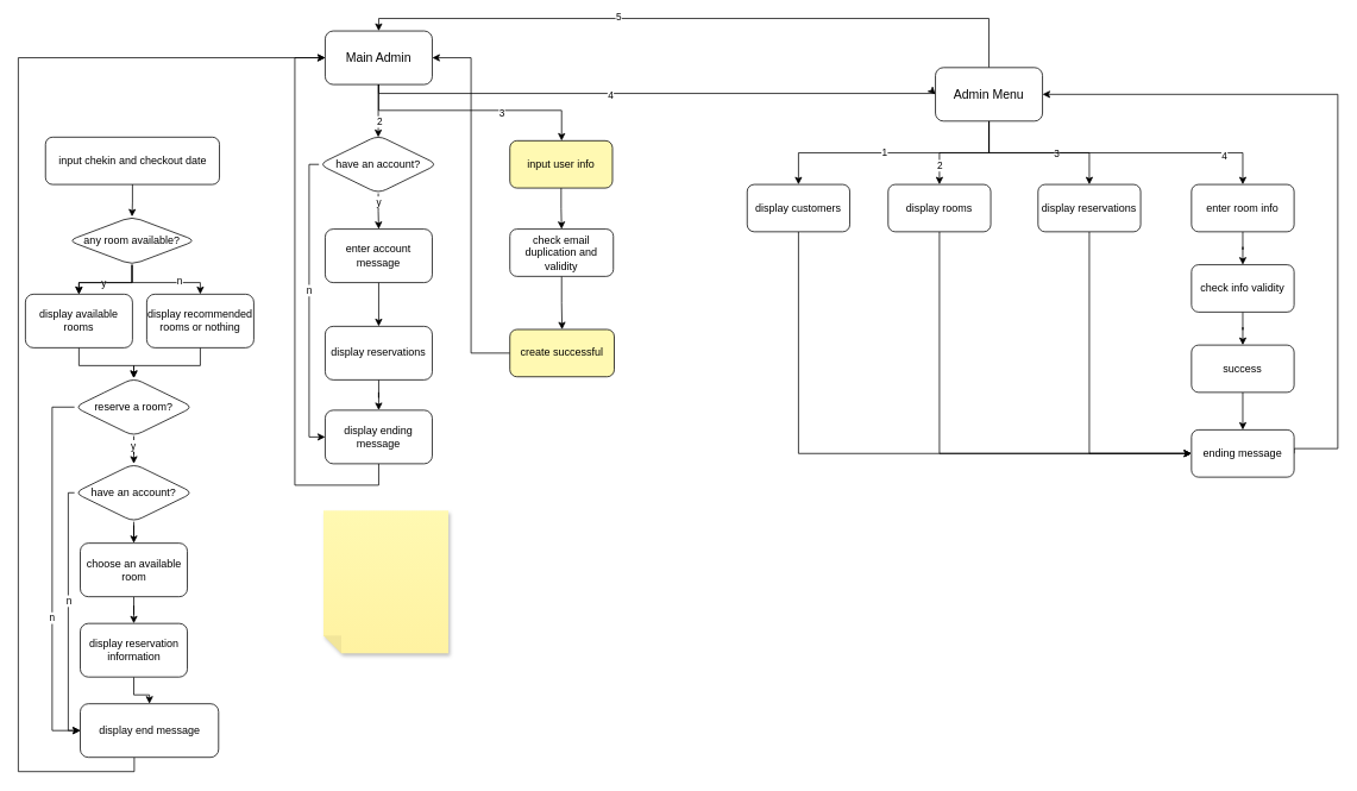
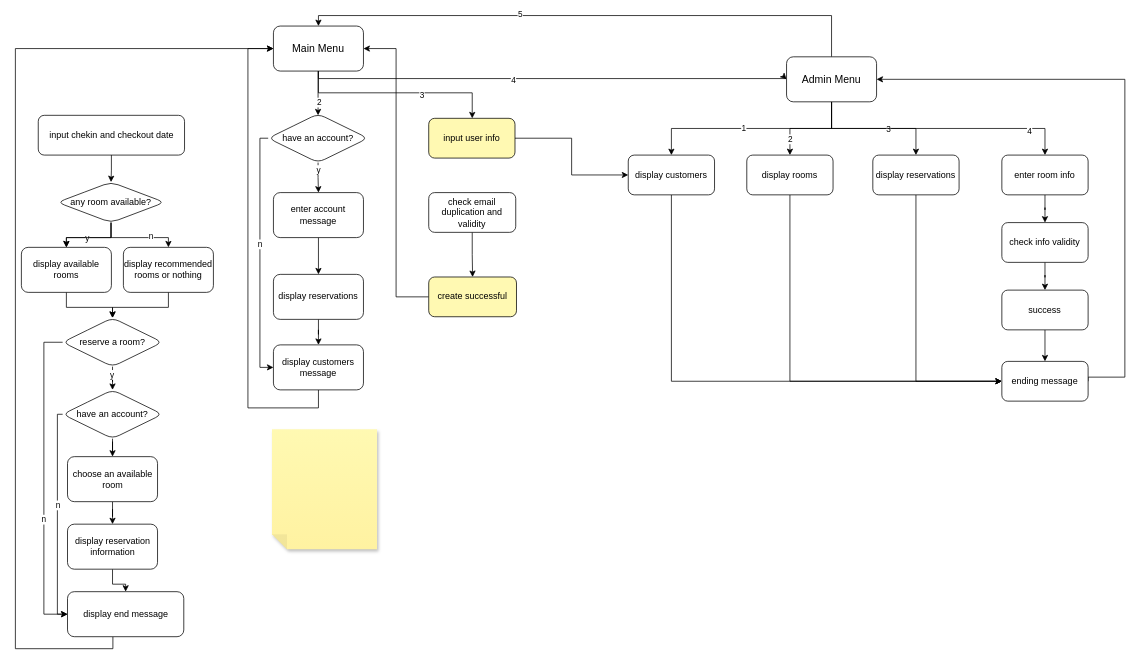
- <mxCell id="8" value="&lt;font style=&quot;font-size: 14px;&quot;&gt;Main Admin&lt;/font&gt;" style="rounded=1;whiteSpace=wrap;html=1;" vertex="1" parent="1"><mxGeometry x="364" y="34" width="120" height="60" as="geometry" /></mxCell>
+ <mxCell id="8" value="&lt;font style=&quot;font-size: 14px;&quot;&gt;Main Menu&lt;/font&gt;" style="rounded=1;whiteSpace=wrap;html=1;" vertex="1" parent="1"><mxGeometry x="364" y="34" width="120" height="60" as="geometry" /></mxCell>
- <mxCell id="47" value="" style="edgeStyle=orthogonalEdgeStyle;rounded=0;orthogonalLoop=1;jettySize=auto;html=1;" edge="1" parent="1" source="48" target="50"><mxGeometry relative="1" as="geometry" /></mxCell>
+ <mxCell id="47" value="" style="edgeStyle=orthogonalEdgeStyle;rounded=0;orthogonalLoop=1;jettySize=auto;html=1;" edge="1" parent="1" source="48" target="65"><mxGeometry relative="1" as="geometry" /></mxCell>
- <mxCell id="46" value="display ending message" style="whiteSpace=wrap;html=1;rounded=1;" vertex="1" parent="1"><mxGeometry x="364" y="459" width="120" height="60" as="geometry" /></mxCell>
+ <mxCell id="46" value="display customers message" style="whiteSpace=wrap;html=1;rounded=1;" vertex="1" parent="1"><mxGeometry x="364" y="459" width="120" height="60" as="geometry" /></mxCell>
